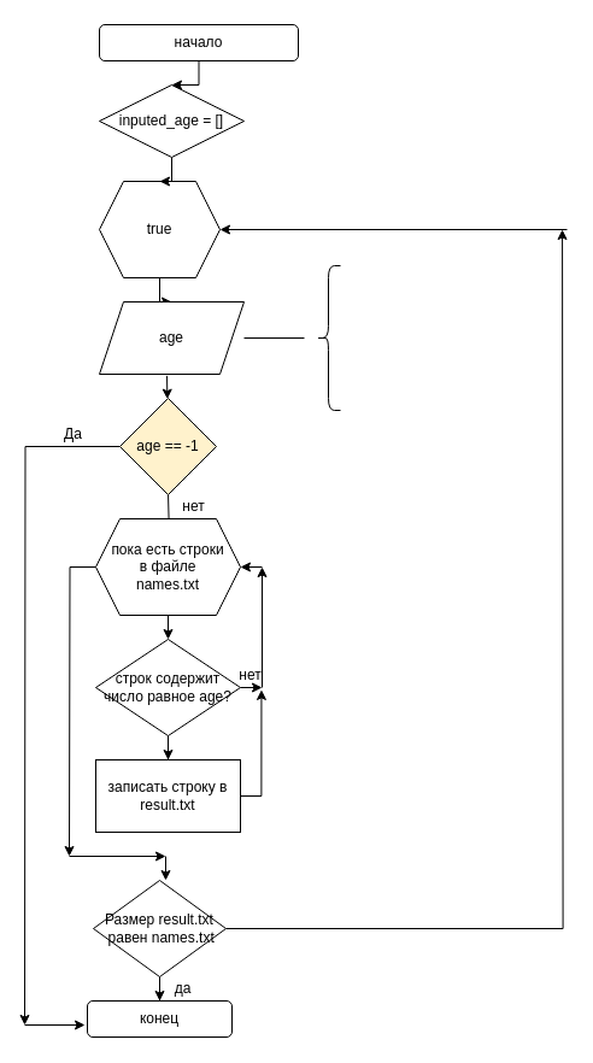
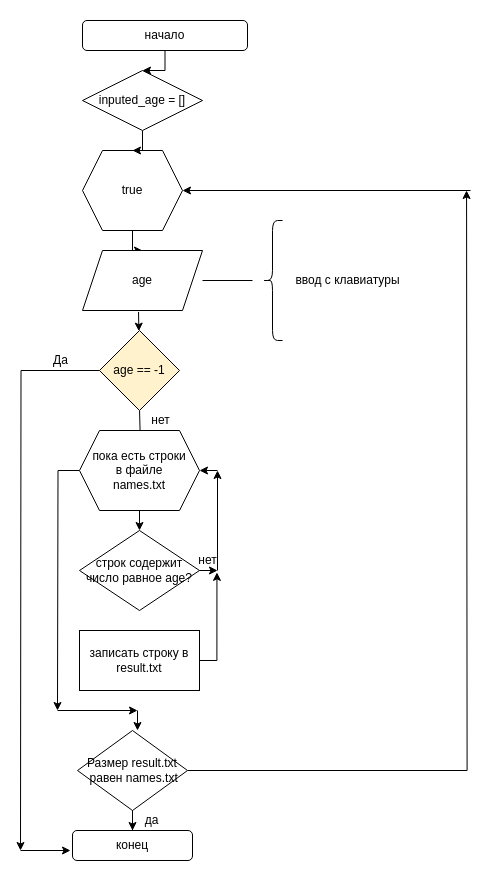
+ <mxCell id="11" value="ввод с клавиатуры" style="text;html=1;align=center;verticalAlign=middle;resizable=0;points=[];autosize=1;strokeColor=none;fillColor=none;" vertex="1" parent="1"><mxGeometry x="282" y="270" width="130" height="20" as="geometry" /></mxCell>
- <mxCell id="16" value="" style="edgeStyle=orthogonalEdgeStyle;rounded=0;orthogonalLoop=1;jettySize=auto;html=1;" edge="1" parent="1" source="17" target="23"><mxGeometry relative="1" as="geometry" /></mxCell>
